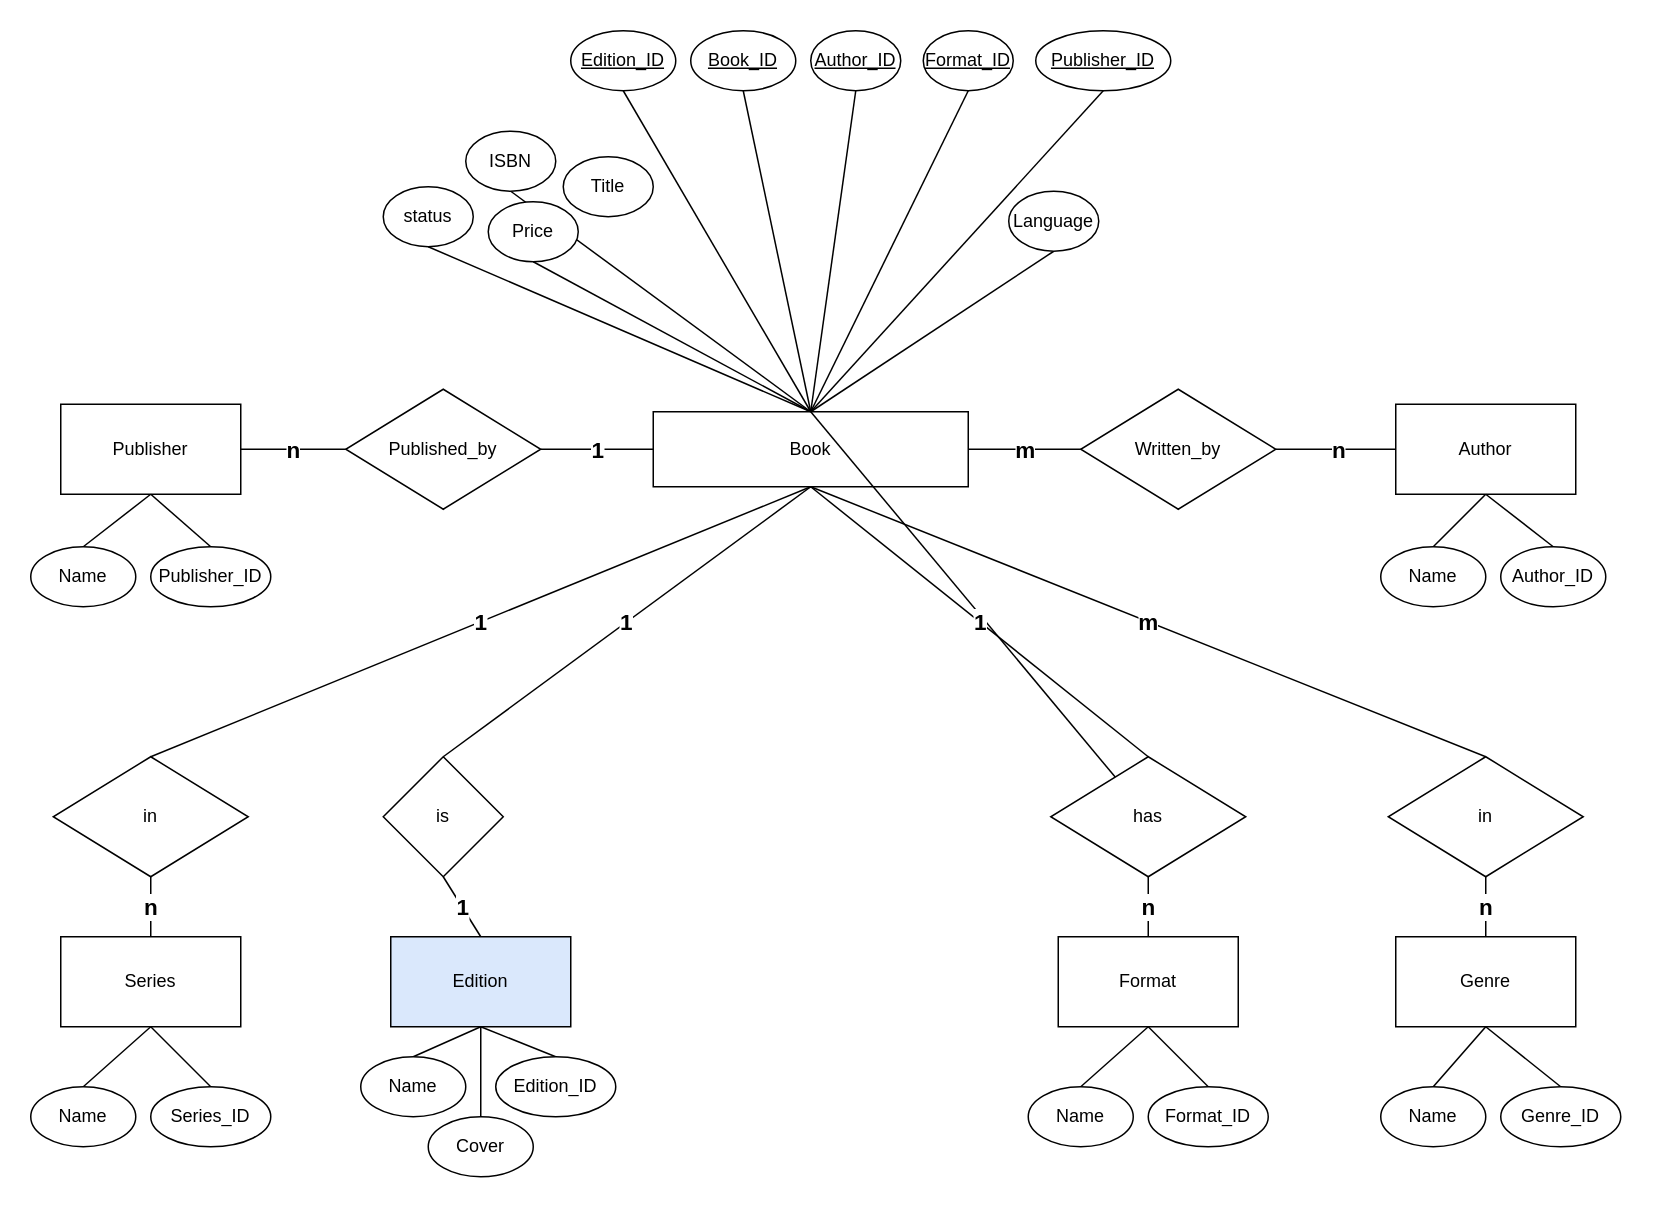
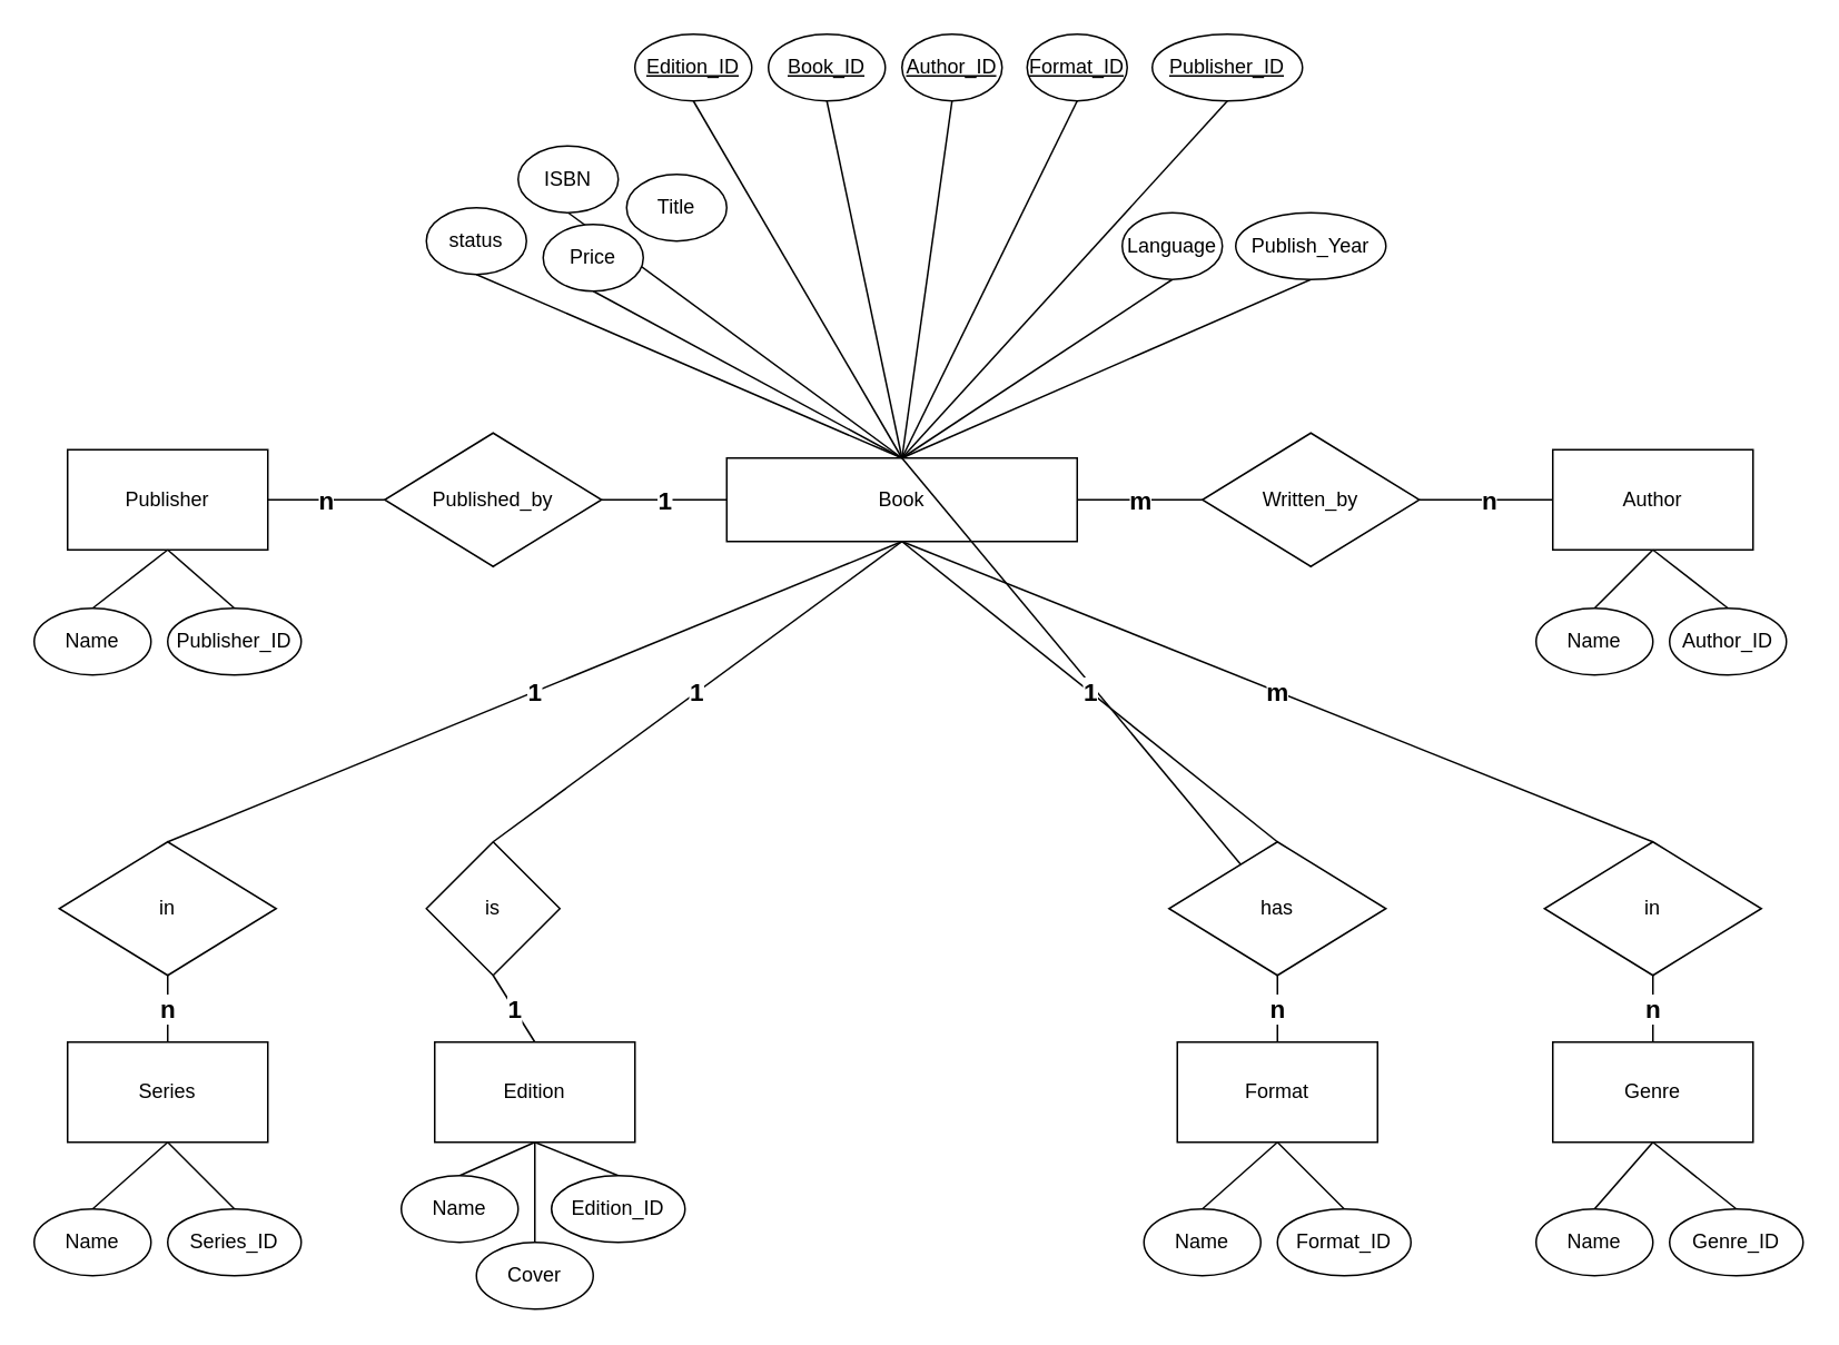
+ <mxCell id="9" value="Publish_Year" style="ellipse;whiteSpace=wrap;html=1;" vertex="1" parent="1"><mxGeometry x="740" y="127" width="90" height="40" as="geometry" /></mxCell>
+ <mxCell id="4" style="edgeStyle=none;rounded=0;orthogonalLoop=1;jettySize=auto;html=1;entryX=0.5;entryY=1;entryDx=0;entryDy=0;endArrow=none;endFill=0;strokeColor=default;exitX=0.5;exitY=0;exitDx=0;exitDy=0;" edge="1" parent="1" source="8" target="9"><mxGeometry relative="1" as="geometry" /></mxCell>
- <mxCell id="64" value="Edition" style="rounded=0;whiteSpace=wrap;html=1;fillColor=#dae8fc;" vertex="1" parent="1"><mxGeometry x="260" y="624" width="120" height="60" as="geometry" /></mxCell>
+ <mxCell id="64" value="Edition" style="rounded=0;whiteSpace=wrap;html=1;" vertex="1" parent="1"><mxGeometry x="260" y="624" width="120" height="60" as="geometry" /></mxCell>
